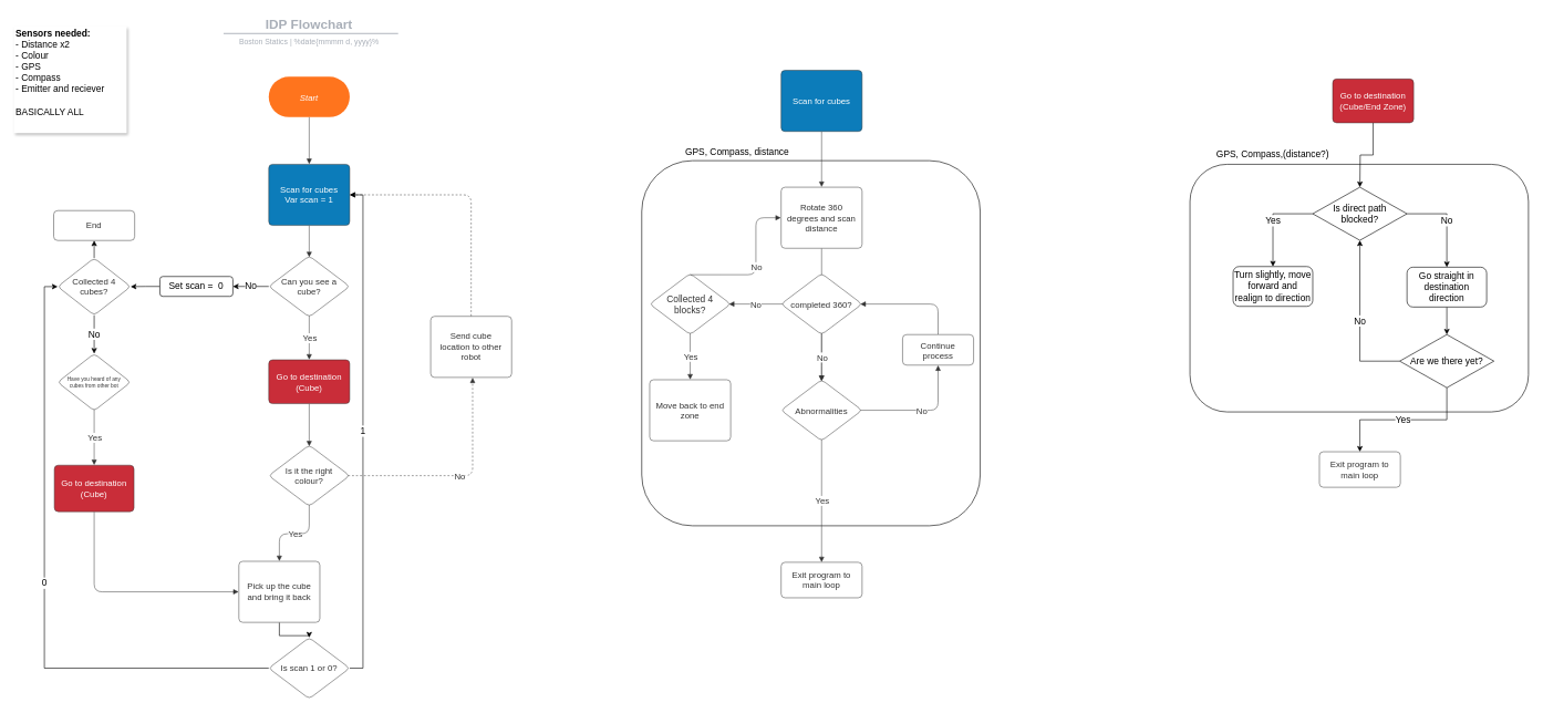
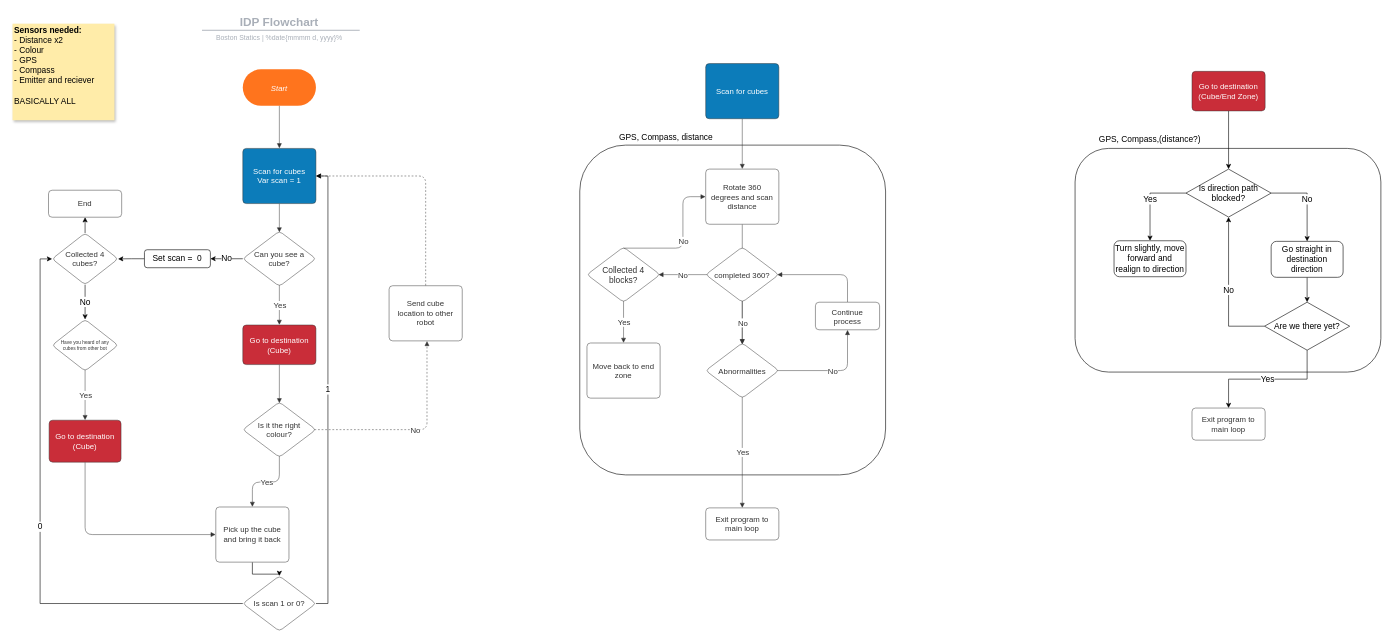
- <mxCell id="51" value="Sensors needed:&lt;br&gt;&lt;span style=&quot;font-weight: normal&quot;&gt;- Distance x2&lt;br&gt;- Colour&lt;br&gt;- GPS &lt;br&gt;- Compass&lt;br&gt;- Emitter and reciever&lt;br&gt;&lt;br&gt;BASICALLY ALL&lt;/span&gt;" style="html=1;overflow=block;blockSpacing=1;whiteSpace=wrap;shadow=1;whiteSpace=wrap;fontSize=14;fontStyle=1;align=left;spacing=3.8;verticalAlign=top;strokeColor=none;fillColor=#ffffff;strokeWidth=0;" vertex="1" parent="1"><mxGeometry x="20" y="39" width="170" height="161" as="geometry" /></mxCell>
+ <mxCell id="51" value="Sensors needed:&lt;br&gt;&lt;span style=&quot;font-weight: normal&quot;&gt;- Distance x2&lt;br&gt;- Colour&lt;br&gt;- GPS &lt;br&gt;- Compass&lt;br&gt;- Emitter and reciever&lt;br&gt;&lt;br&gt;BASICALLY ALL&lt;/span&gt;" style="html=1;overflow=block;blockSpacing=1;whiteSpace=wrap;shadow=1;whiteSpace=wrap;fontSize=14;fontStyle=1;align=left;spacing=3.8;verticalAlign=top;strokeColor=none;fillColor=#FFECA9;strokeWidth=0;" vertex="1" parent="1"><mxGeometry x="20" y="39" width="170" height="161" as="geometry" /></mxCell>
- <mxCell id="58" value="Go to destination (Cube/End Zone)" style="html=1;overflow=block;blockSpacing=1;whiteSpace=wrap;;whiteSpace=wrap;fontSize=13;fontColor=#ffffff;align=center;spacing=9;strokeColor=#333333;strokeOpacity=100;fillOpacity=100;rounded=1;absoluteArcSize=1;arcSize=12;fillColor=#c92d39;strokeWidth=0.8;" vertex="1" parent="1"><mxGeometry x="2007" y="118.5" width="122" height="66" as="geometry" /></mxCell>
+ <mxCell id="58" value="Go to destination (Cube/End Zone)" style="html=1;overflow=block;blockSpacing=1;whiteSpace=wrap;;whiteSpace=wrap;fontSize=13;fontColor=#ffffff;align=center;spacing=9;strokeColor=#333333;strokeOpacity=100;fillOpacity=100;rounded=1;absoluteArcSize=1;arcSize=12;fillColor=#c92d39;strokeWidth=0.8;" vertex="1" parent="1"><mxGeometry x="1987" y="118.5" width="122" height="66" as="geometry" /></mxCell>
- <mxCell id="61" value="Is direct path blocked?" style="rhombus;whiteSpace=wrap;html=1;fontSize=14;" vertex="1" parent="1"><mxGeometry x="1977" y="281.5" width="142" height="80" as="geometry" /></mxCell>
+ <mxCell id="61" value="Is direction path blocked?" style="rhombus;whiteSpace=wrap;html=1;fontSize=14;" vertex="1" parent="1"><mxGeometry x="1977" y="281.5" width="142" height="80" as="geometry" /></mxCell>
